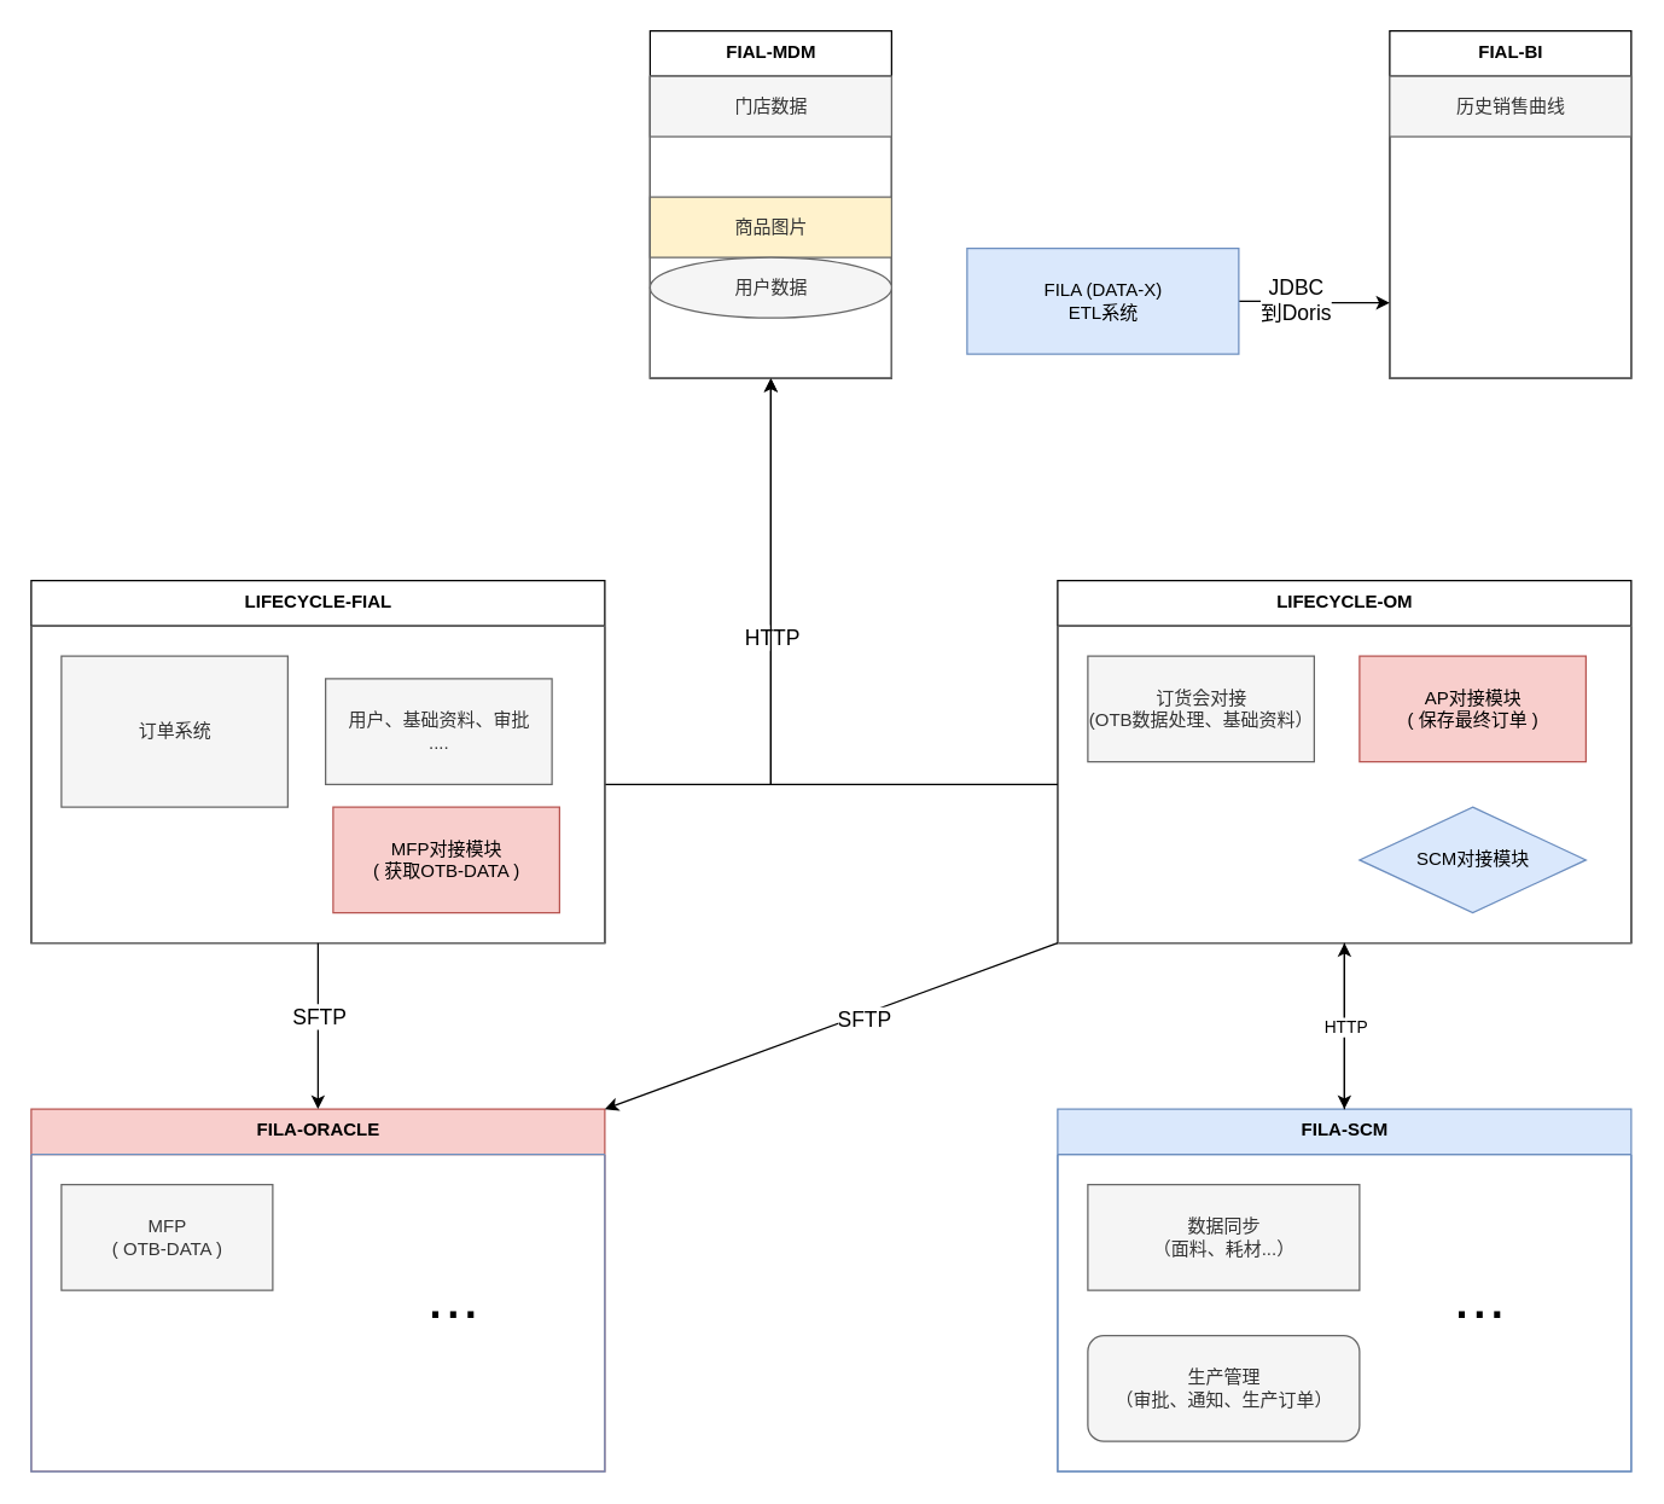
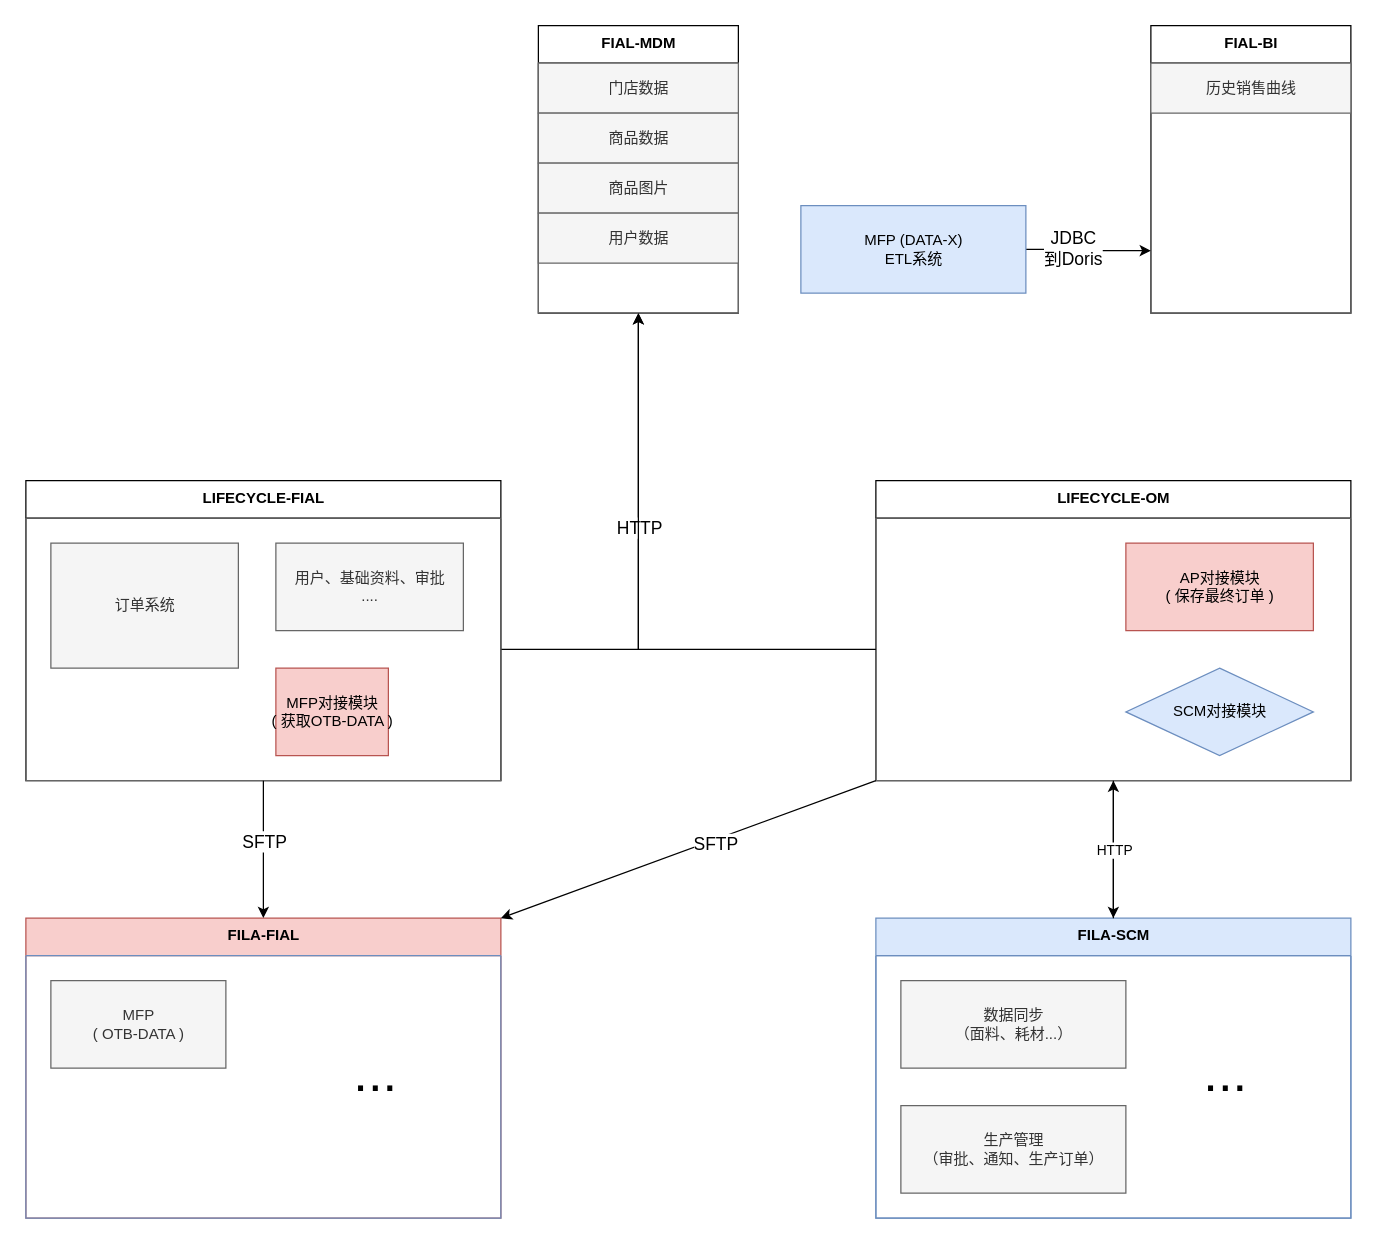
+ <mxCell id="5" value="商品数据" style="html=1;align=center;verticalAlign=middle;rotatable=0;fillColor=#f5f5f5;fontColor=#333333;strokeColor=#666666;" vertex="1" parent="3"><mxGeometry y="40" width="160" height="40" as="geometry" /></mxCell>
- <mxCell id="6" value="商品图片" style="html=1;align=center;verticalAlign=middle;rotatable=0;fillColor=#fff2cc;fontColor=#333333;strokeColor=#666666;" vertex="1" parent="3"><mxGeometry y="80" width="160" height="40" as="geometry" /></mxCell>
+ <mxCell id="6" value="商品图片" style="html=1;align=center;verticalAlign=middle;rotatable=0;fillColor=#f5f5f5;fontColor=#333333;strokeColor=#666666;" vertex="1" parent="3"><mxGeometry y="80" width="160" height="40" as="geometry" /></mxCell>
- <mxCell id="7" value="用户数据" style="ellipse;html=1;align=center;verticalAlign=middle;rotatable=0;fillColor=#f5f5f5;fontColor=#333333;strokeColor=#666666;" vertex="1" parent="3"><mxGeometry y="120" width="160" height="40" as="geometry" /></mxCell>
+ <mxCell id="7" value="用户数据" style="html=1;align=center;verticalAlign=middle;rotatable=0;fillColor=#f5f5f5;fontColor=#333333;strokeColor=#666666;" vertex="1" parent="3"><mxGeometry y="120" width="160" height="40" as="geometry" /></mxCell>
- <mxCell id="41" value="FILA (DATA-X)&lt;br&gt;ETL系统" style="html=1;align=center;verticalAlign=middle;rotatable=0;fillColor=#dae8fc;strokeColor=#6c8ebf;" vertex="1" parent="1"><mxGeometry x="640" y="164" width="180" height="70" as="geometry" /></mxCell>
+ <mxCell id="41" value="MFP (DATA-X)&lt;br&gt;ETL系统" style="html=1;align=center;verticalAlign=middle;rotatable=0;fillColor=#dae8fc;strokeColor=#6c8ebf;" vertex="1" parent="1"><mxGeometry x="640" y="164" width="180" height="70" as="geometry" /></mxCell>
- <mxCell id="20" value="订货会对接&lt;br&gt;(OTB数据处理、基础资料）" style="html=1;align=center;verticalAlign=middle;rotatable=0;fillColor=#f5f5f5;strokeColor=#666666;fontColor=#333333;" vertex="1" parent="17"><mxGeometry x="20" y="20" width="150" height="70" as="geometry" /></mxCell>
- <mxCell id="36" value="用户、基础资料、审批&lt;br&gt;...." style="html=1;align=center;verticalAlign=middle;rotatable=0;fillColor=#f5f5f5;fontColor=#333333;strokeColor=#666666;" vertex="1" parent="33"><mxGeometry x="195" y="35" width="150" height="70" as="geometry" /></mxCell>
+ <mxCell id="36" value="用户、基础资料、审批&lt;br&gt;...." style="html=1;align=center;verticalAlign=middle;rotatable=0;fillColor=#f5f5f5;fontColor=#333333;strokeColor=#666666;" vertex="1" parent="33"><mxGeometry x="200" y="20" width="150" height="70" as="geometry" /></mxCell>
- <mxCell id="34" value="MFP对接模块&lt;br&gt;( 获取OTB-DATA )" style="html=1;align=center;verticalAlign=middle;rotatable=0;fillColor=#f8cecc;strokeColor=#b85450;" vertex="1" parent="33"><mxGeometry x="200" y="120" width="150" height="70" as="geometry" /></mxCell>
+ <mxCell id="34" value="MFP对接模块&lt;br&gt;( 获取OTB-DATA )" style="html=1;align=center;verticalAlign=middle;rotatable=0;fillColor=#f8cecc;strokeColor=#b85450;" vertex="1" parent="33"><mxGeometry x="200" y="120" width="90" height="70" as="geometry" /></mxCell>
- <mxCell id="24" value="FILA-ORACLE" style="swimlane;fontStyle=1;align=center;verticalAlign=top;childLayout=stackLayout;horizontal=1;startSize=30;horizontalStack=0;resizeParent=1;resizeParentMax=0;resizeLast=0;collapsible=0;marginBottom=0;html=1;fillColor=#f8cecc;strokeColor=#b85450;" vertex="1" parent="1"><mxGeometry x="20" y="734" width="380" height="240" as="geometry" /></mxCell>
+ <mxCell id="24" value="FILA-FIAL" style="swimlane;fontStyle=1;align=center;verticalAlign=top;childLayout=stackLayout;horizontal=1;startSize=30;horizontalStack=0;resizeParent=1;resizeParentMax=0;resizeLast=0;collapsible=0;marginBottom=0;html=1;fillColor=#f8cecc;strokeColor=#b85450;" vertex="1" parent="1"><mxGeometry x="20" y="734" width="380" height="240" as="geometry" /></mxCell>
- <mxCell id="14" value="生产管理&lt;br&gt;（审批、通知、生产订单）" style="html=1;align=center;verticalAlign=middle;rotatable=0;fillColor=#f5f5f5;fontColor=#333333;strokeColor=#666666;rounded=1;" vertex="1" parent="12"><mxGeometry x="20" y="120" width="180" height="70" as="geometry" /></mxCell>
+ <mxCell id="14" value="生产管理&lt;br&gt;（审批、通知、生产订单）" style="html=1;align=center;verticalAlign=middle;rotatable=0;fillColor=#f5f5f5;fontColor=#333333;strokeColor=#666666;" vertex="1" parent="12"><mxGeometry x="20" y="120" width="180" height="70" as="geometry" /></mxCell>
